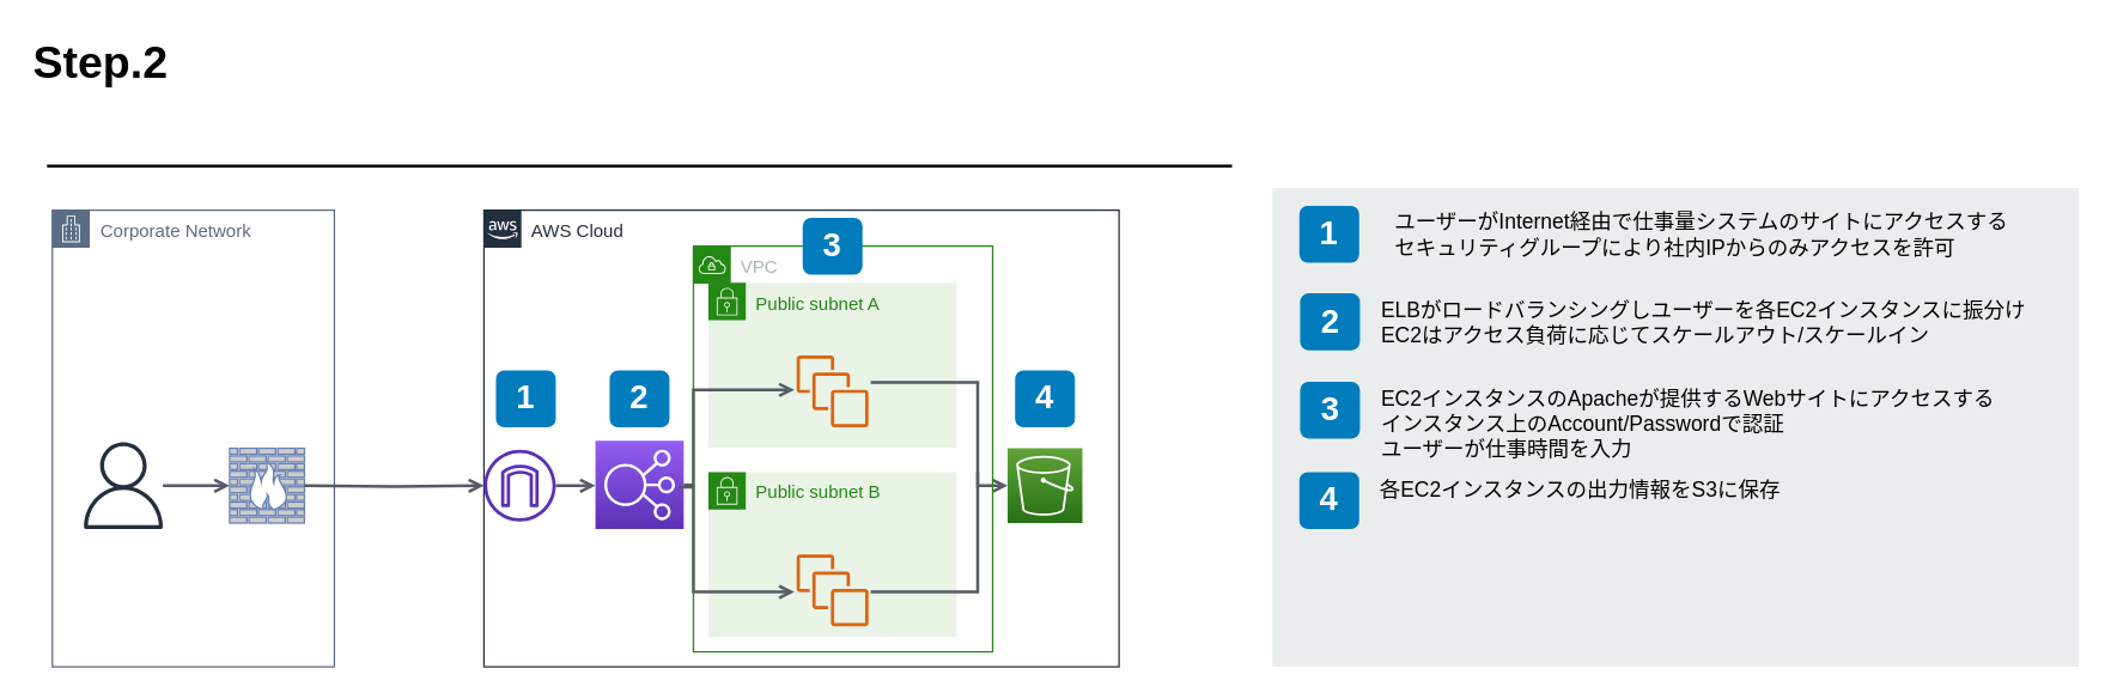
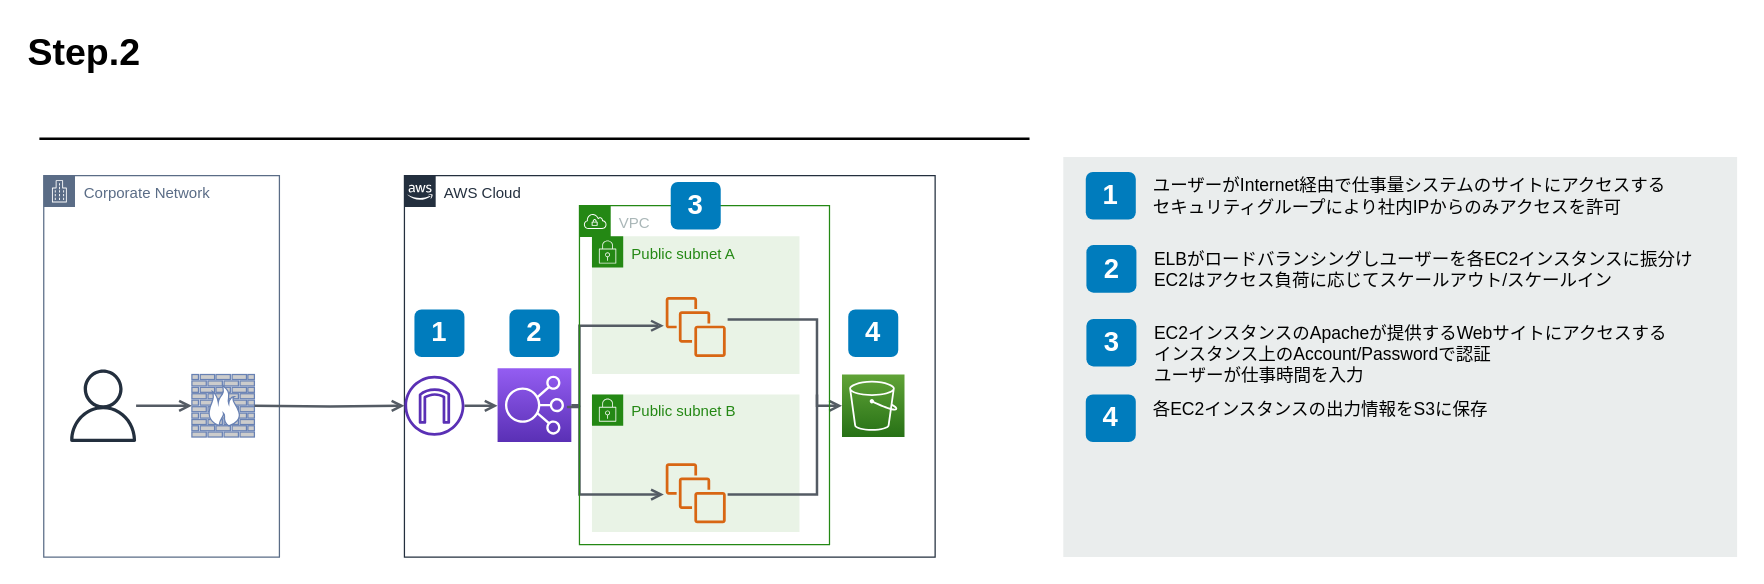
- <mxCell id="15" value="ユーザーがInternet経由で仕事量システムのサイトにアクセスする&lt;br&gt;セキュリティグループにより社内IPからのみアクセスを許可" style="text;html=1;align=left;verticalAlign=top;spacingTop=-4;fontSize=14;labelBackgroundColor=none;whiteSpace=wrap;" parent="1" vertex="1"><mxGeometry x="929.5" y="136.5" width="449" height="48.5" as="geometry" /></mxCell>
+ <mxCell id="15" value="ユーザーがInternet経由で仕事量システムのサイトにアクセスする&lt;br&gt;セキュリティグループにより社内IPからのみアクセスを許可" style="text;html=1;align=left;verticalAlign=top;spacingTop=-4;fontSize=14;labelBackgroundColor=none;whiteSpace=wrap;" parent="1" vertex="1"><mxGeometry x="919.5" y="136.5" width="449" height="48.5" as="geometry" /></mxCell>
